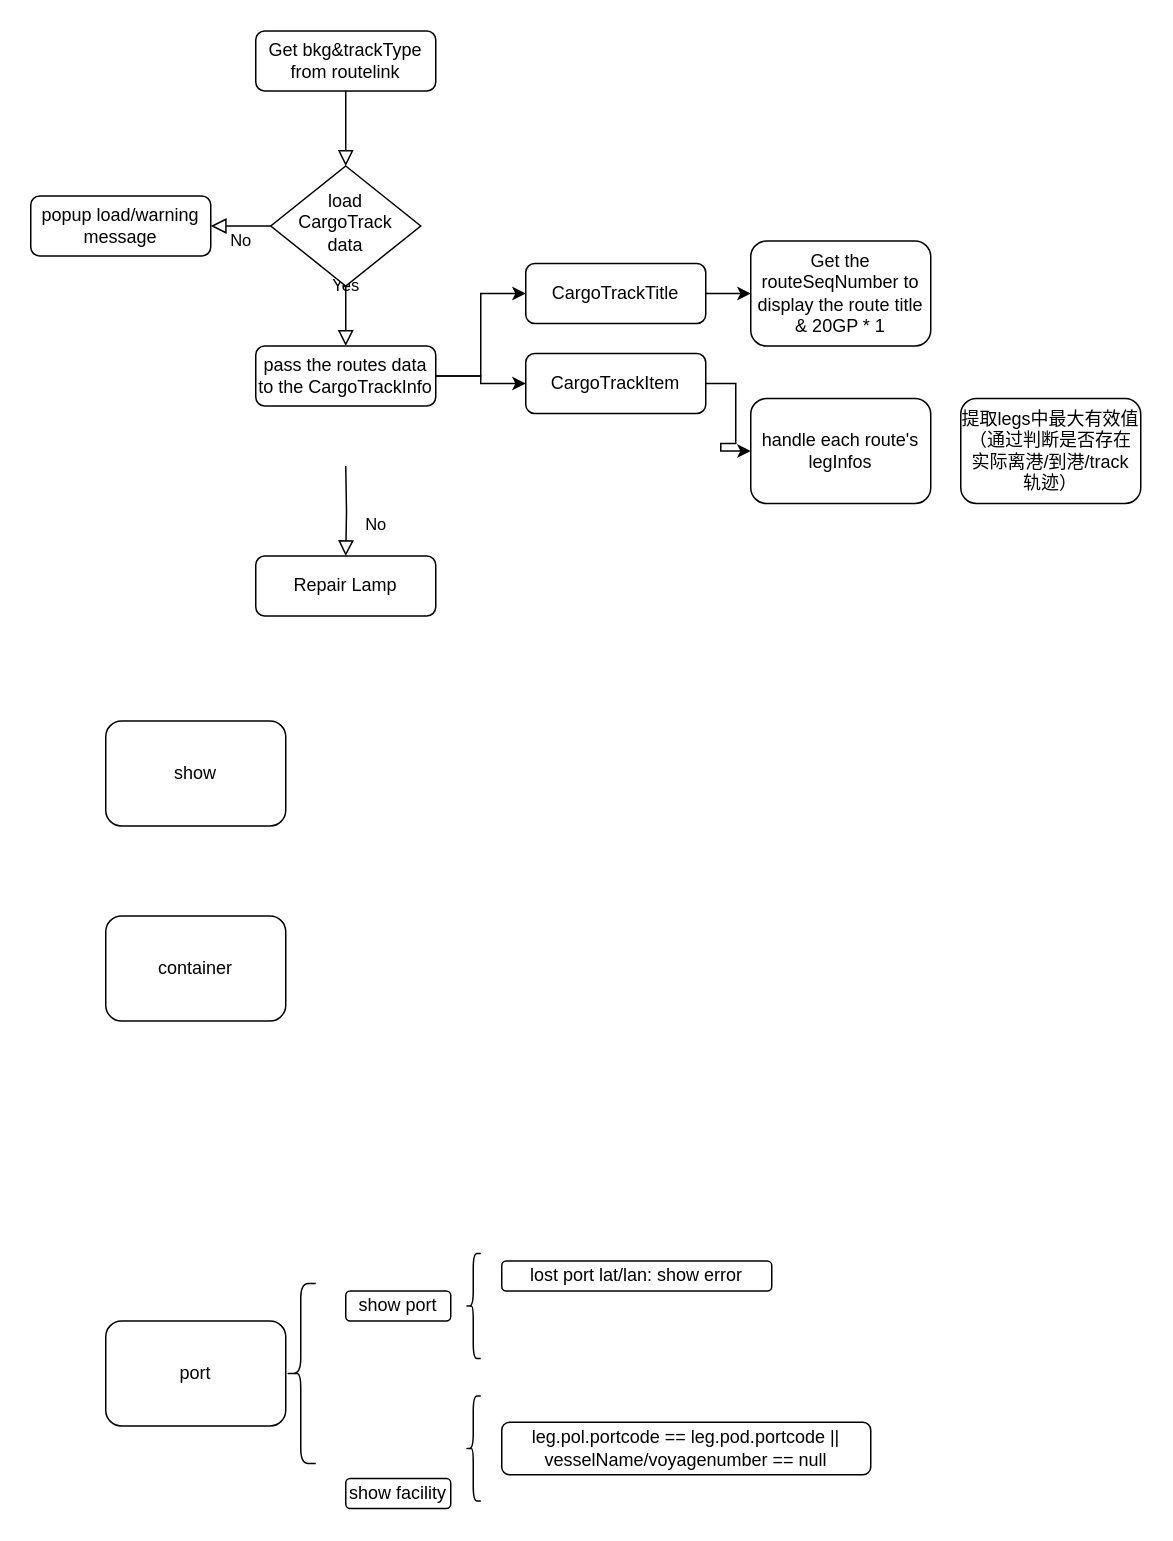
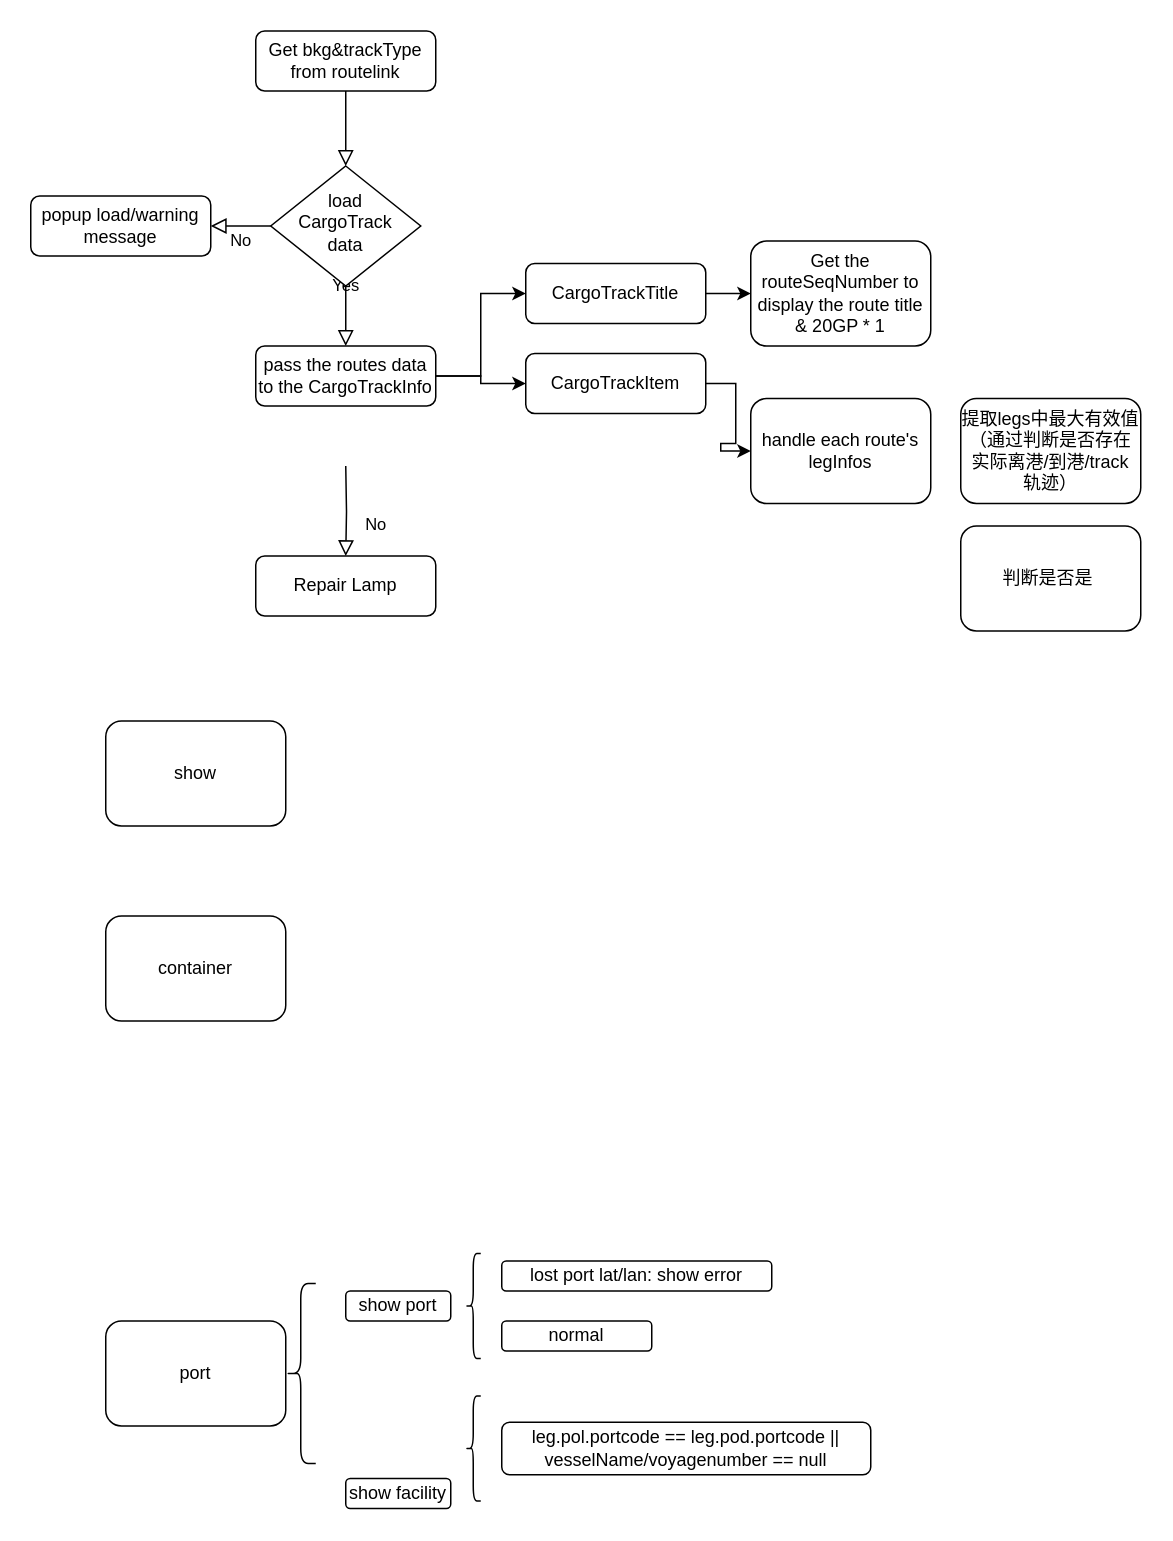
+ <mxCell id="20" value="判断是否是&amp;nbsp;" style="rounded=1;whiteSpace=wrap;html=1;fontSize=12;glass=0;strokeWidth=1;shadow=0;" vertex="1" parent="1"><mxGeometry x="640" y="350" width="120" height="70" as="geometry" /></mxCell>
+ <mxCell id="29" value="normal" style="rounded=1;whiteSpace=wrap;html=1;fontSize=12;glass=0;strokeWidth=1;shadow=0;" vertex="1" parent="1"><mxGeometry x="334" y="880" width="100" height="20" as="geometry" /></mxCell>
